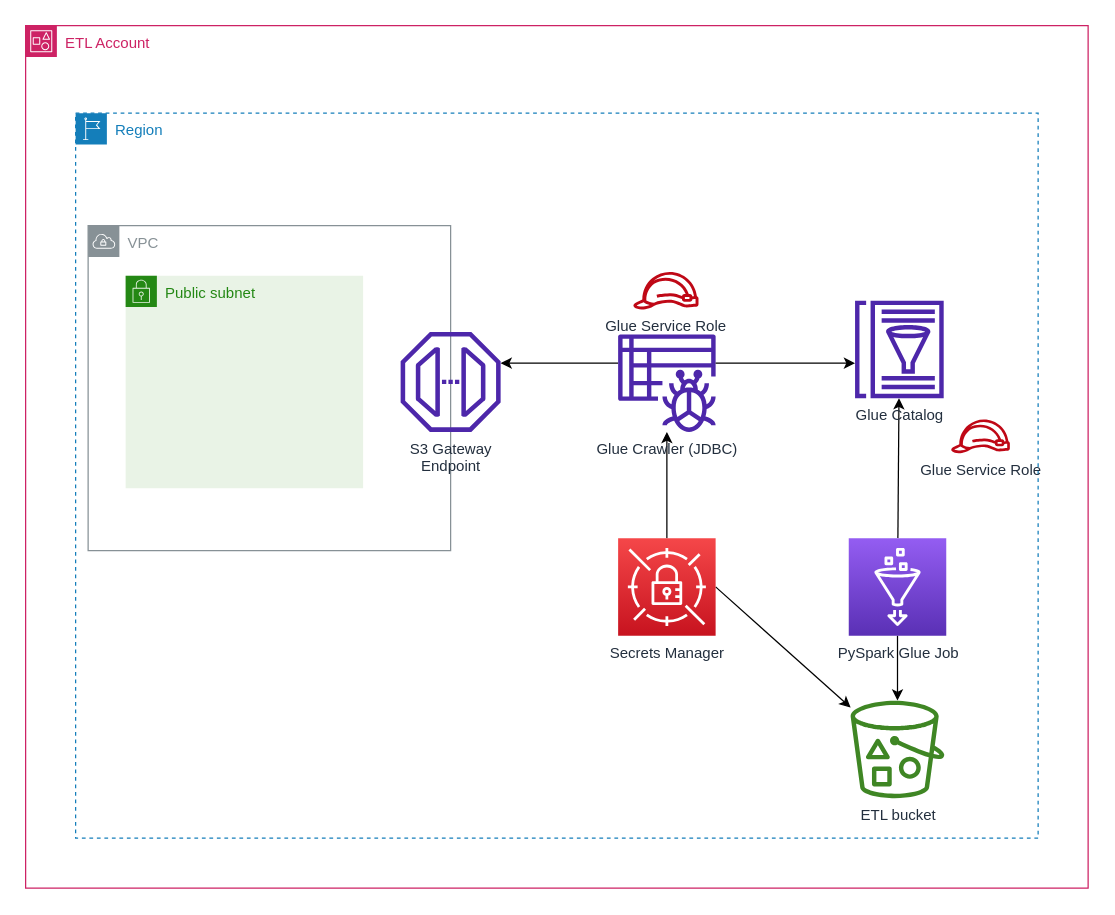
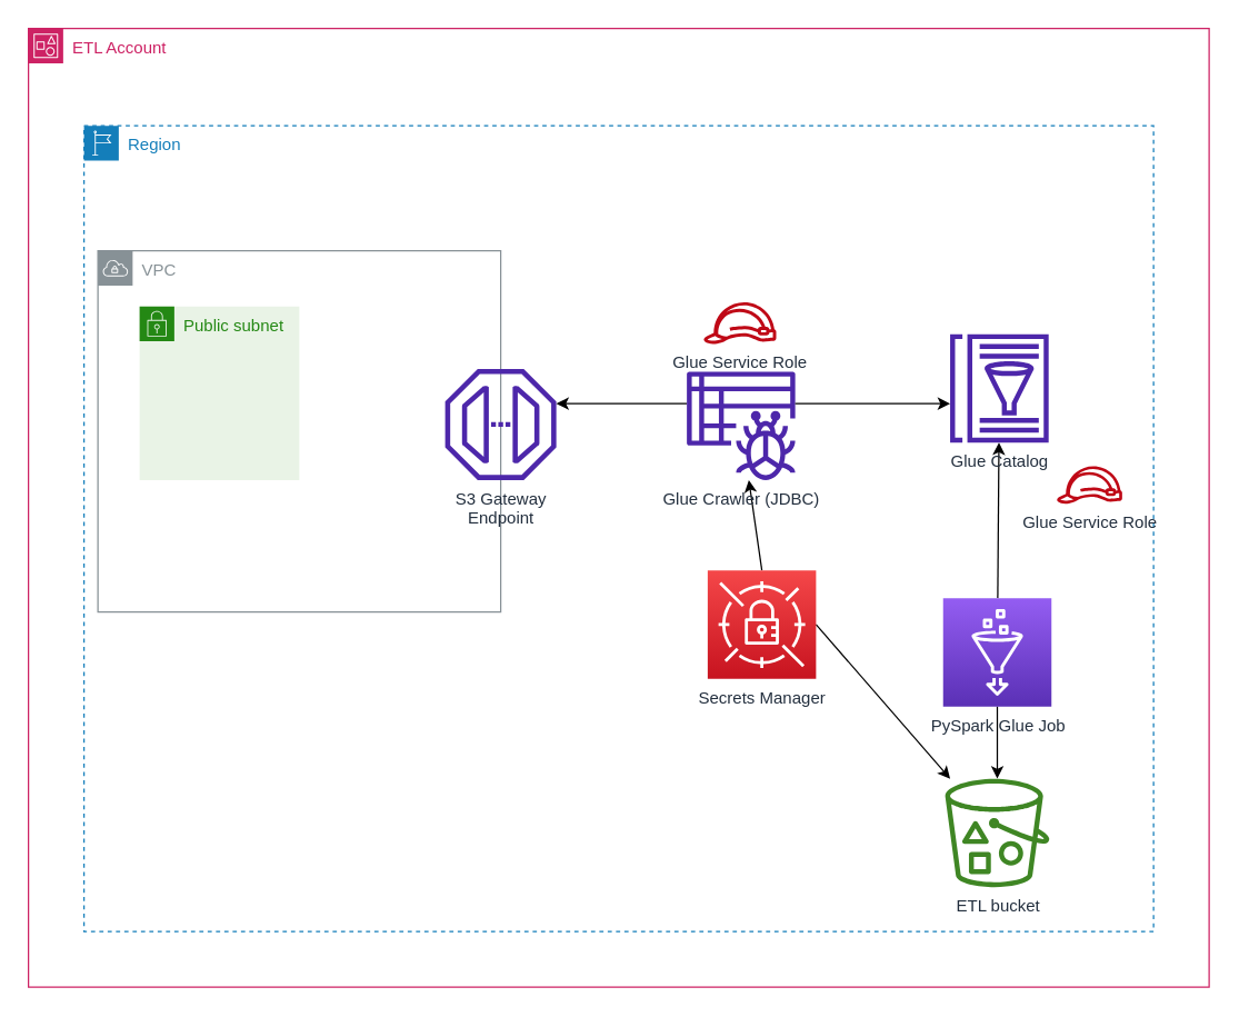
- <mxCell id="5" value="Public subnet" style="points=[[0,0],[0.25,0],[0.5,0],[0.75,0],[1,0],[1,0.25],[1,0.5],[1,0.75],[1,1],[0.75,1],[0.5,1],[0.25,1],[0,1],[0,0.75],[0,0.5],[0,0.25]];outlineConnect=0;gradientColor=none;html=1;whiteSpace=wrap;fontSize=12;fontStyle=0;container=1;pointerEvents=0;collapsible=0;recursiveResize=0;shape=mxgraph.aws4.group;grIcon=mxgraph.aws4.group_security_group;grStroke=0;strokeColor=#248814;fillColor=#E9F3E6;verticalAlign=top;align=left;spacingLeft=30;fontColor=#248814;dashed=0;" vertex="1" parent="3"><mxGeometry x="40" y="130" width="190" height="170" as="geometry" /></mxCell>
+ <mxCell id="5" value="Public subnet" style="points=[[0,0],[0.25,0],[0.5,0],[0.75,0],[1,0],[1,0.25],[1,0.5],[1,0.75],[1,1],[0.75,1],[0.5,1],[0.25,1],[0,1],[0,0.75],[0,0.5],[0,0.25]];outlineConnect=0;gradientColor=none;html=1;whiteSpace=wrap;fontSize=12;fontStyle=0;container=1;pointerEvents=0;collapsible=0;recursiveResize=0;shape=mxgraph.aws4.group;grIcon=mxgraph.aws4.group_security_group;grStroke=0;strokeColor=#248814;fillColor=#E9F3E6;verticalAlign=top;align=left;spacingLeft=30;fontColor=#248814;dashed=0;" vertex="1" parent="3"><mxGeometry x="40" y="130" width="115" height="125" as="geometry" /></mxCell>
- <mxCell id="19" value="Secrets Manager" style="sketch=0;points=[[0,0,0],[0.25,0,0],[0.5,0,0],[0.75,0,0],[1,0,0],[0,1,0],[0.25,1,0],[0.5,1,0],[0.75,1,0],[1,1,0],[0,0.25,0],[0,0.5,0],[0,0.75,0],[1,0.25,0],[1,0.5,0],[1,0.75,0]];outlineConnect=0;fontColor=#232F3E;gradientColor=#F54749;gradientDirection=north;fillColor=#C7131F;strokeColor=#ffffff;dashed=0;verticalLabelPosition=bottom;verticalAlign=top;align=center;html=1;fontSize=12;fontStyle=0;aspect=fixed;shape=mxgraph.aws4.resourceIcon;resIcon=mxgraph.aws4.secrets_manager;" vertex="1" parent="3"><mxGeometry x="434" y="340" width="78" height="78" as="geometry" /></mxCell>
+ <mxCell id="19" value="Secrets Manager" style="sketch=0;points=[[0,0,0],[0.25,0,0],[0.5,0,0],[0.75,0,0],[1,0,0],[0,1,0],[0.25,1,0],[0.5,1,0],[0.75,1,0],[1,1,0],[0,0.25,0],[0,0.5,0],[0,0.75,0],[1,0.25,0],[1,0.5,0],[1,0.75,0]];outlineConnect=0;fontColor=#232F3E;gradientColor=#F54749;gradientDirection=north;fillColor=#C7131F;strokeColor=#ffffff;dashed=0;verticalLabelPosition=bottom;verticalAlign=top;align=center;html=1;fontSize=12;fontStyle=0;aspect=fixed;shape=mxgraph.aws4.resourceIcon;resIcon=mxgraph.aws4.secrets_manager;" vertex="1" parent="3"><mxGeometry x="449" y="320" width="78" height="78" as="geometry" /></mxCell>
